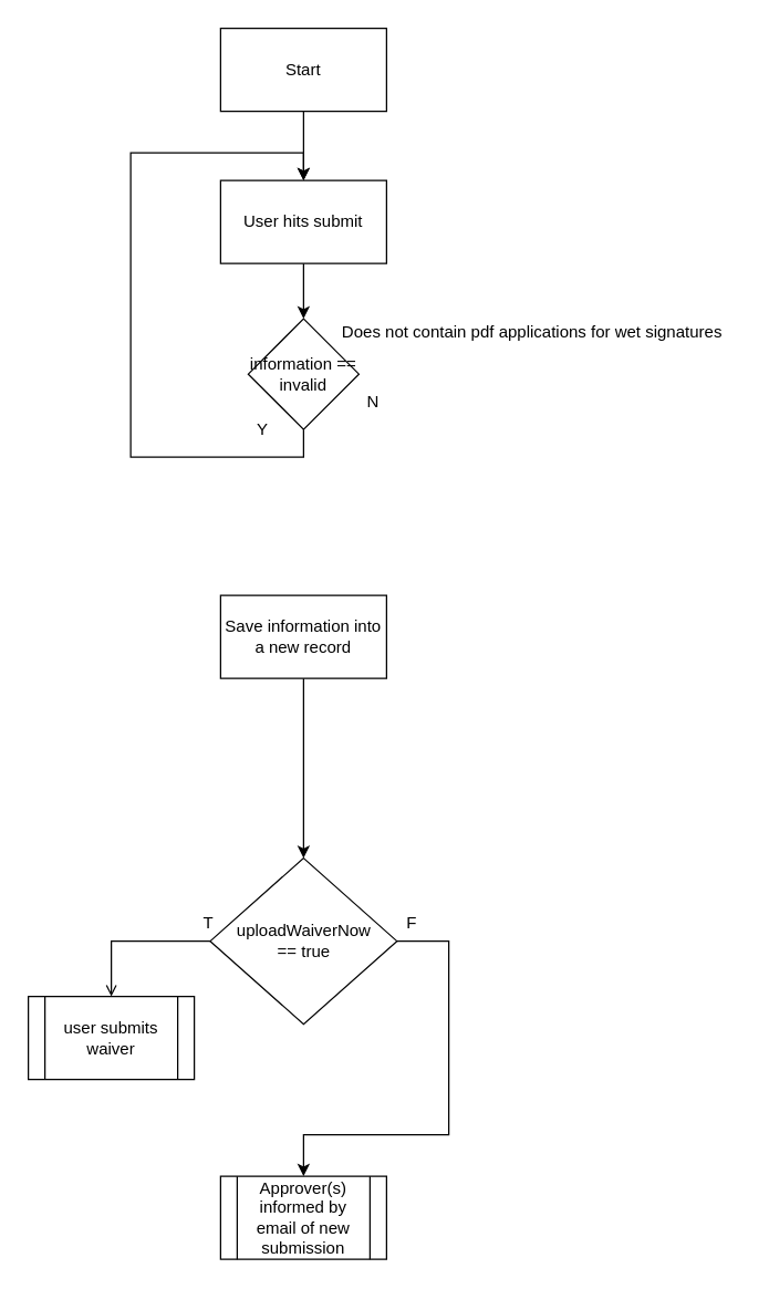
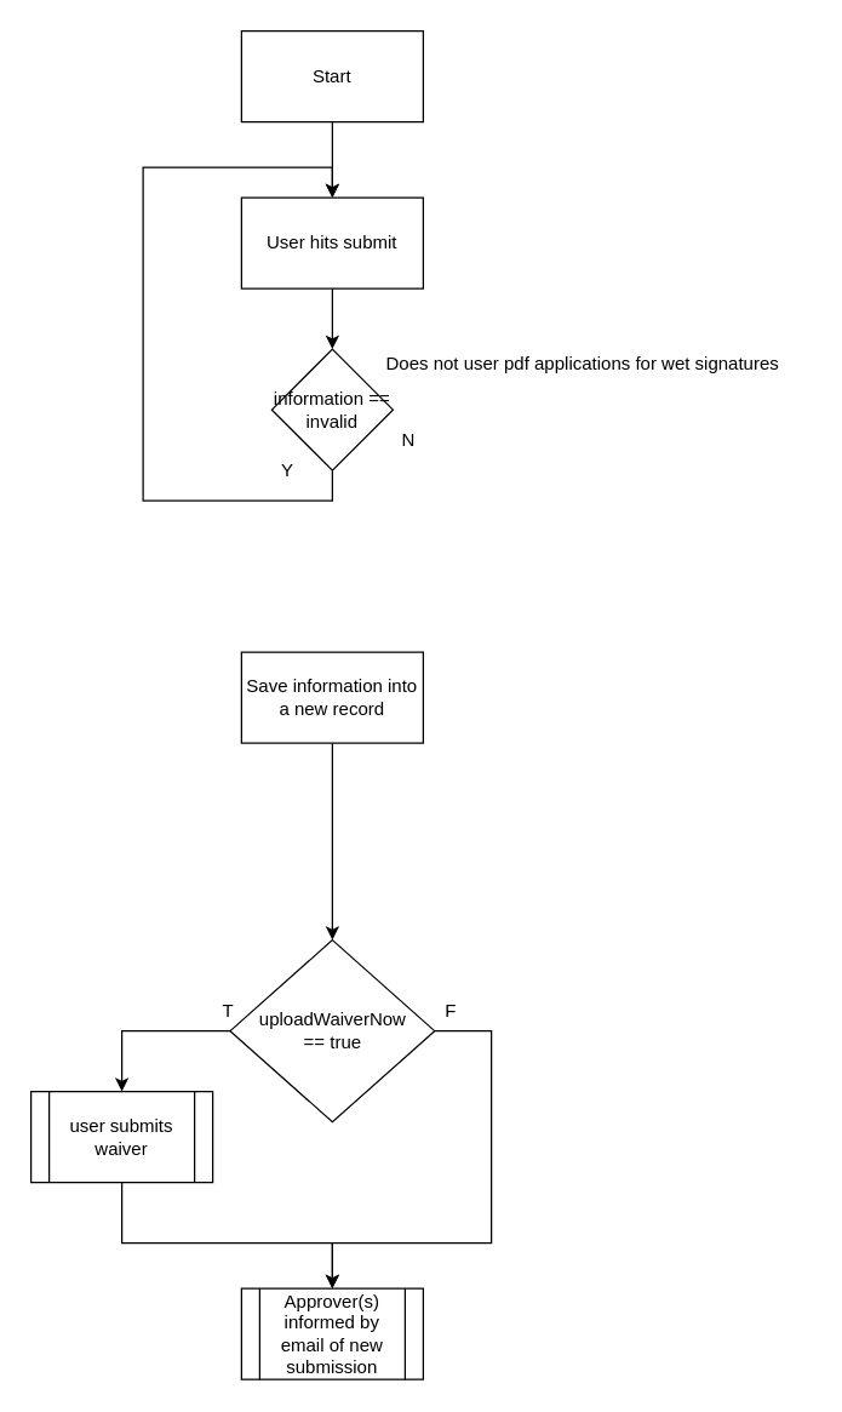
- <mxCell id="20" value="Does not contain pdf applications for wet signatures" style="text;html=1;align=center;verticalAlign=middle;resizable=0;points=[];autosize=1;" vertex="1" parent="1"><mxGeometry x="234" y="230" width="300" height="20" as="geometry" /></mxCell>
+ <mxCell id="20" value="Does not user pdf applications for wet signatures" style="text;html=1;align=center;verticalAlign=middle;resizable=0;points=[];autosize=1;" vertex="1" parent="1"><mxGeometry x="234" y="230" width="300" height="20" as="geometry" /></mxCell>
- <mxCell id="14" style="edgeStyle=orthogonalEdgeStyle;rounded=0;orthogonalLoop=1;jettySize=auto;html=1;exitX=0;exitY=0.5;exitDx=0;exitDy=0;entryX=0.5;entryY=0;entryDx=0;entryDy=0;endArrow=open;" edge="1" parent="1" source="15" target="19"><mxGeometry relative="1" as="geometry" /></mxCell>
+ <mxCell id="14" style="edgeStyle=orthogonalEdgeStyle;rounded=0;orthogonalLoop=1;jettySize=auto;html=1;exitX=0;exitY=0.5;exitDx=0;exitDy=0;entryX=0.5;entryY=0;entryDx=0;entryDy=0;" edge="1" parent="1" source="15" target="19"><mxGeometry relative="1" as="geometry" /></mxCell>
+ <mxCell id="18" style="edgeStyle=orthogonalEdgeStyle;rounded=0;orthogonalLoop=1;jettySize=auto;html=1;exitX=0.5;exitY=1;exitDx=0;exitDy=0;entryX=0.5;entryY=0;entryDx=0;entryDy=0;" edge="1" parent="1" source="19" target="12"><mxGeometry relative="1" as="geometry"><Array as="points"><mxPoint x="80" y="820" /><mxPoint x="219" y="820" /></Array></mxGeometry></mxCell>
